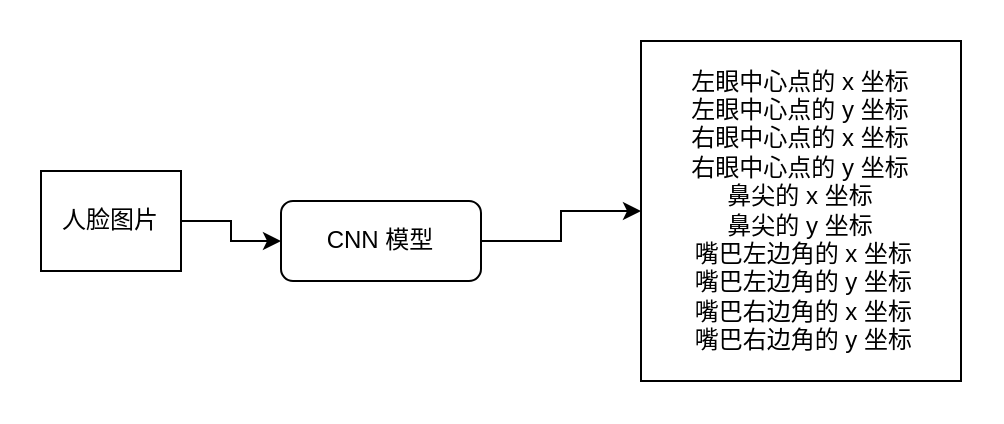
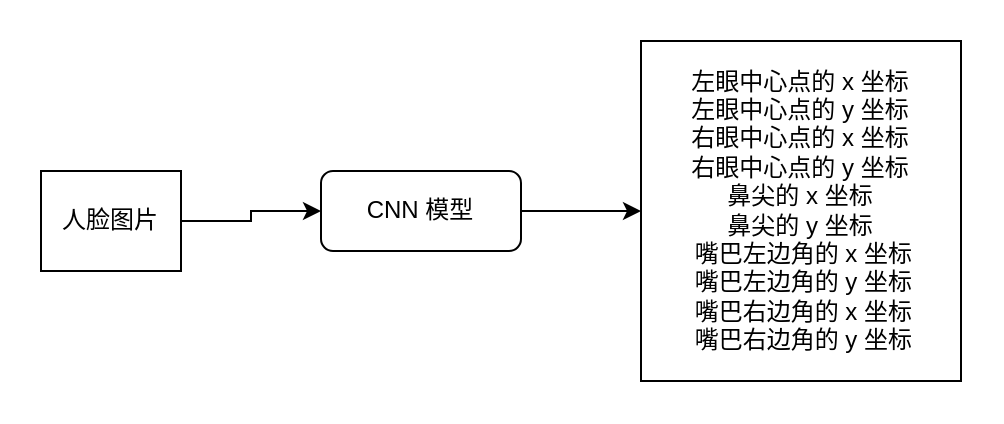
- <mxCell id="3" value="CNN 模型" style="rounded=1;whiteSpace=wrap;html=1;" vertex="1" parent="1"><mxGeometry x="140" y="100" width="100" height="40" as="geometry" /></mxCell>
+ <mxCell id="3" value="CNN 模型" style="rounded=1;whiteSpace=wrap;html=1;" vertex="1" parent="1"><mxGeometry x="160" y="85" width="100" height="40" as="geometry" /></mxCell>
